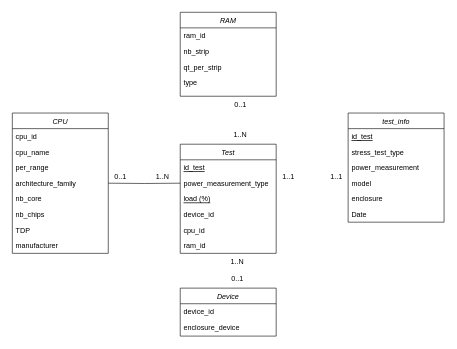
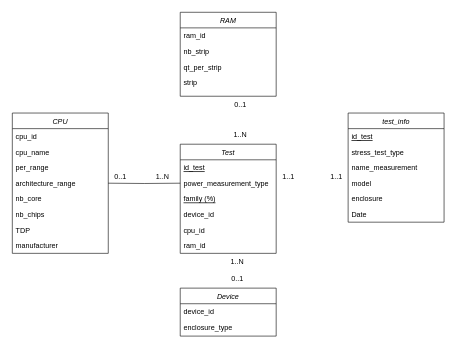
- <mxCell id="29" value="type" style="text;align=left;verticalAlign=top;spacingLeft=4;spacingRight=4;overflow=hidden;rotatable=0;points=[[0,0.5],[1,0.5]];portConstraint=eastwest;fontStyle=0" parent="25" vertex="1"><mxGeometry y="104" width="160" height="26" as="geometry" /></mxCell>
+ <mxCell id="29" value="strip" style="text;align=left;verticalAlign=top;spacingLeft=4;spacingRight=4;overflow=hidden;rotatable=0;points=[[0,0.5],[1,0.5]];portConstraint=eastwest;fontStyle=0" parent="25" vertex="1"><mxGeometry y="104" width="160" height="26" as="geometry" /></mxCell>
- <mxCell id="12" value="power_measurement" style="text;align=left;verticalAlign=top;spacingLeft=4;spacingRight=4;overflow=hidden;rotatable=0;points=[[0,0.5],[1,0.5]];portConstraint=eastwest;rounded=0;shadow=0;html=0;" parent="9" vertex="1"><mxGeometry y="78" width="160" height="26" as="geometry" /></mxCell>
+ <mxCell id="12" value="name_measurement" style="text;align=left;verticalAlign=top;spacingLeft=4;spacingRight=4;overflow=hidden;rotatable=0;points=[[0,0.5],[1,0.5]];portConstraint=eastwest;rounded=0;shadow=0;html=0;" parent="9" vertex="1"><mxGeometry y="78" width="160" height="26" as="geometry" /></mxCell>
- <mxCell id="20" value="architecture_family" style="text;align=left;verticalAlign=top;spacingLeft=4;spacingRight=4;overflow=hidden;rotatable=0;points=[[0,0.5],[1,0.5]];portConstraint=eastwest;fontStyle=0" parent="16" vertex="1"><mxGeometry y="104" width="160" height="26" as="geometry" /></mxCell>
+ <mxCell id="20" value="architecture_range" style="text;align=left;verticalAlign=top;spacingLeft=4;spacingRight=4;overflow=hidden;rotatable=0;points=[[0,0.5],[1,0.5]];portConstraint=eastwest;fontStyle=0" parent="16" vertex="1"><mxGeometry y="104" width="160" height="26" as="geometry" /></mxCell>
- <mxCell id="5" value="load (%)" style="text;align=left;verticalAlign=top;spacingLeft=4;spacingRight=4;overflow=hidden;rotatable=0;points=[[0,0.5],[1,0.5]];portConstraint=eastwest;rounded=0;shadow=0;html=0;fontStyle=4" vertex="1" parent="2"><mxGeometry y="78" width="160" height="26" as="geometry" /></mxCell>
+ <mxCell id="5" value="family (%)" style="text;align=left;verticalAlign=top;spacingLeft=4;spacingRight=4;overflow=hidden;rotatable=0;points=[[0,0.5],[1,0.5]];portConstraint=eastwest;rounded=0;shadow=0;html=0;fontStyle=4" vertex="1" parent="2"><mxGeometry y="78" width="160" height="26" as="geometry" /></mxCell>
- <mxCell id="33" value="enclosure_device" style="text;align=left;verticalAlign=top;spacingLeft=4;spacingRight=4;overflow=hidden;rotatable=0;points=[[0,0.5],[1,0.5]];portConstraint=eastwest;fontStyle=0" parent="31" vertex="1"><mxGeometry y="52" width="160" height="28" as="geometry" /></mxCell>
+ <mxCell id="33" value="enclosure_type" style="text;align=left;verticalAlign=top;spacingLeft=4;spacingRight=4;overflow=hidden;rotatable=0;points=[[0,0.5],[1,0.5]];portConstraint=eastwest;fontStyle=0" parent="31" vertex="1"><mxGeometry y="52" width="160" height="28" as="geometry" /></mxCell>
